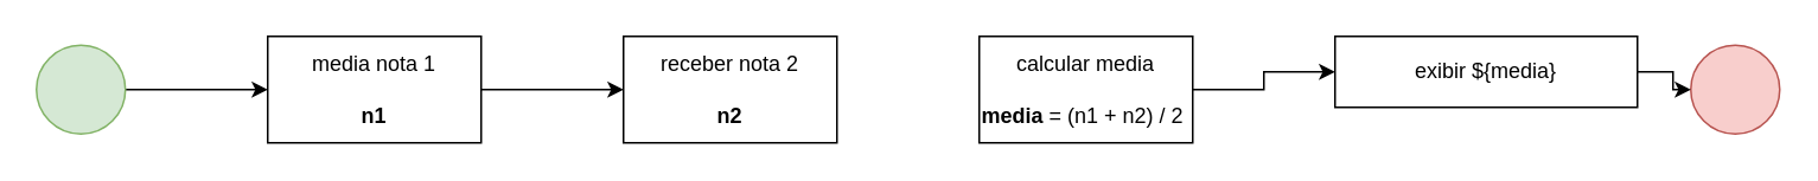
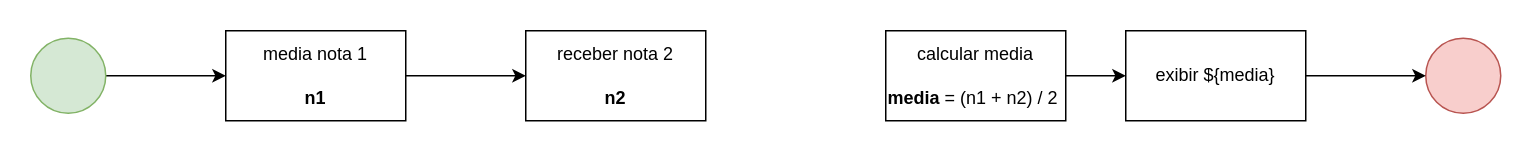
- <mxCell id="11" value="exibir ${media}" style="whiteSpace=wrap;html=1;rounded=0;" parent="1" vertex="1"><mxGeometry x="750" y="20" width="170" height="40" as="geometry" /></mxCell>
+ <mxCell id="11" value="exibir ${media}" style="whiteSpace=wrap;html=1;rounded=0;" parent="1" vertex="1"><mxGeometry x="750" y="20" width="120" height="60" as="geometry" /></mxCell>
- <mxCell id="9" value="calcular media&lt;div&gt;&lt;br&gt;&lt;/div&gt;&lt;div&gt;&lt;b&gt;media &lt;/b&gt;= (&lt;span style=&quot;background-color: transparent; color: light-dark(rgb(0, 0, 0), rgb(255, 255, 255));&quot;&gt;n1 + n2) / 2&amp;nbsp;&lt;/span&gt;&lt;/div&gt;" style="whiteSpace=wrap;html=1;rounded=0;" parent="1" vertex="1"><mxGeometry x="550" y="20" width="120" height="60" as="geometry" /></mxCell>
+ <mxCell id="9" value="calcular media&lt;div&gt;&lt;br&gt;&lt;/div&gt;&lt;div&gt;&lt;b&gt;media &lt;/b&gt;= (&lt;span style=&quot;background-color: transparent; color: light-dark(rgb(0, 0, 0), rgb(255, 255, 255));&quot;&gt;n1 + n2) / 2&amp;nbsp;&lt;/span&gt;&lt;/div&gt;" style="whiteSpace=wrap;html=1;rounded=0;" parent="1" vertex="1"><mxGeometry x="590" y="20" width="120" height="60" as="geometry" /></mxCell>
